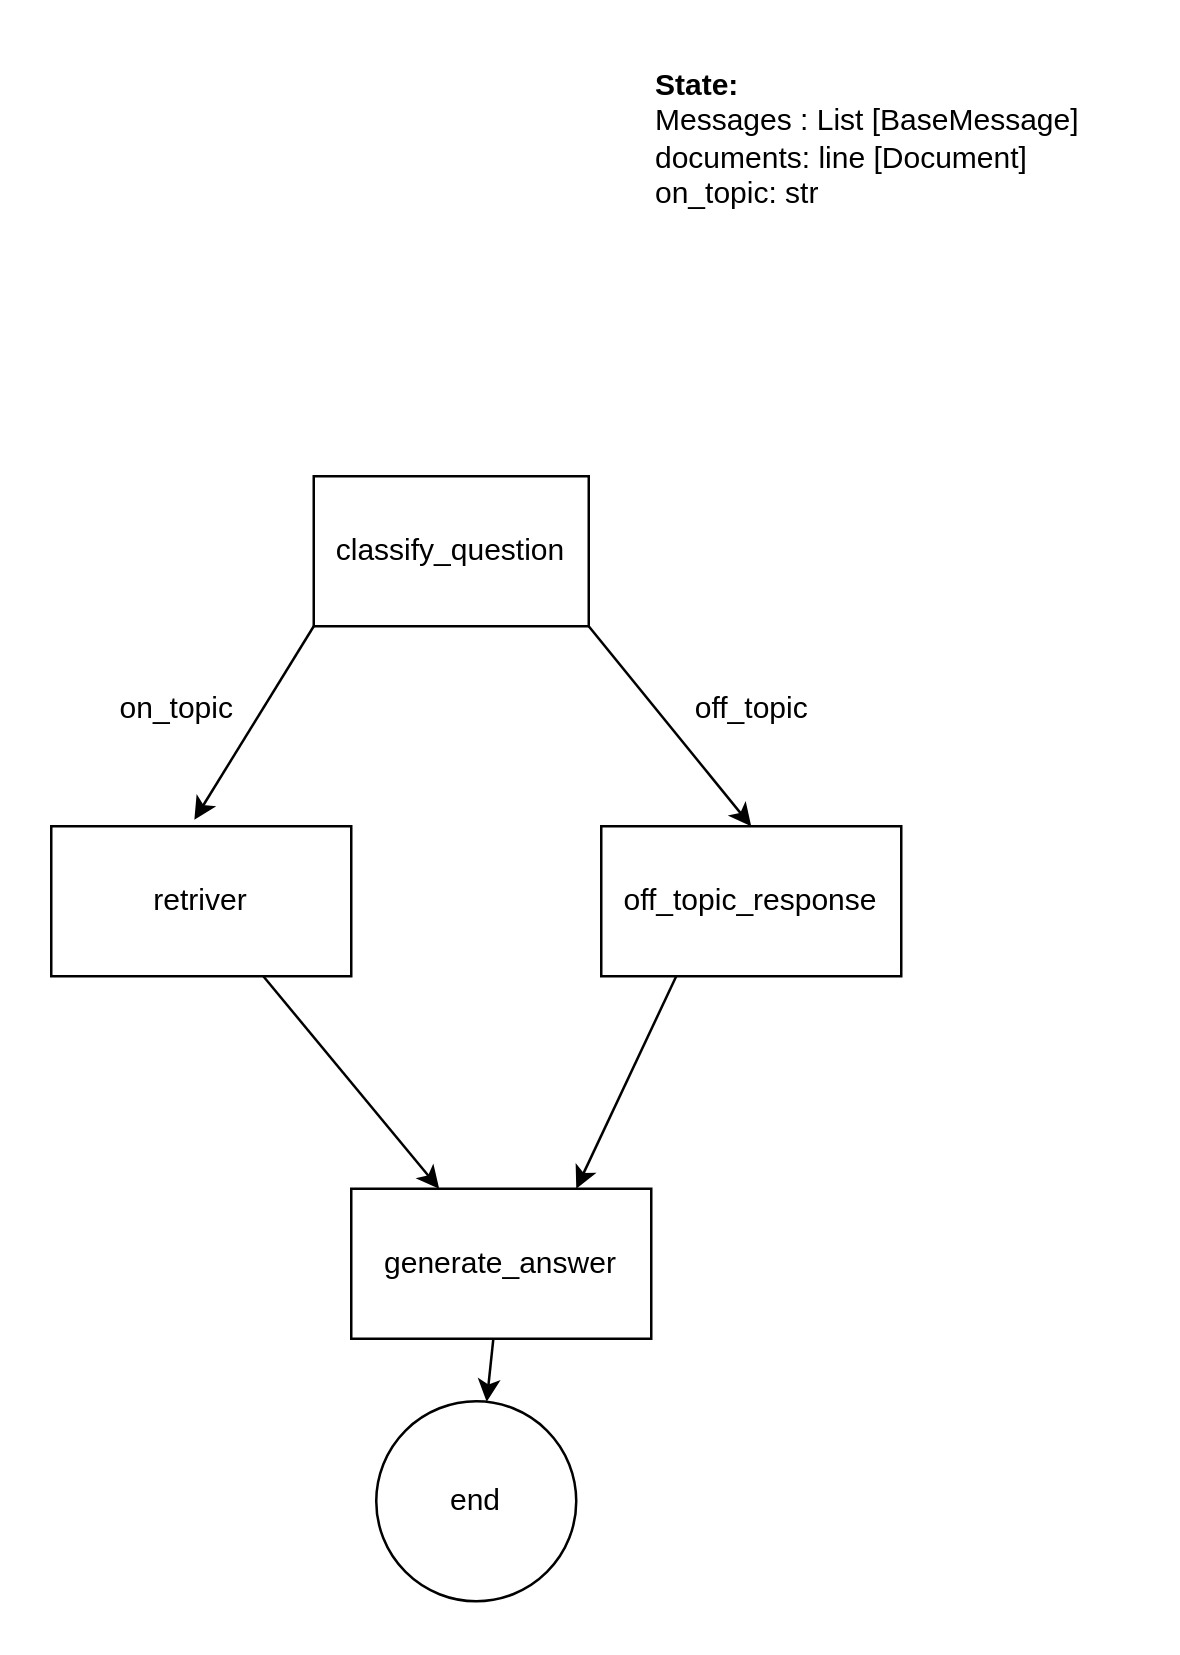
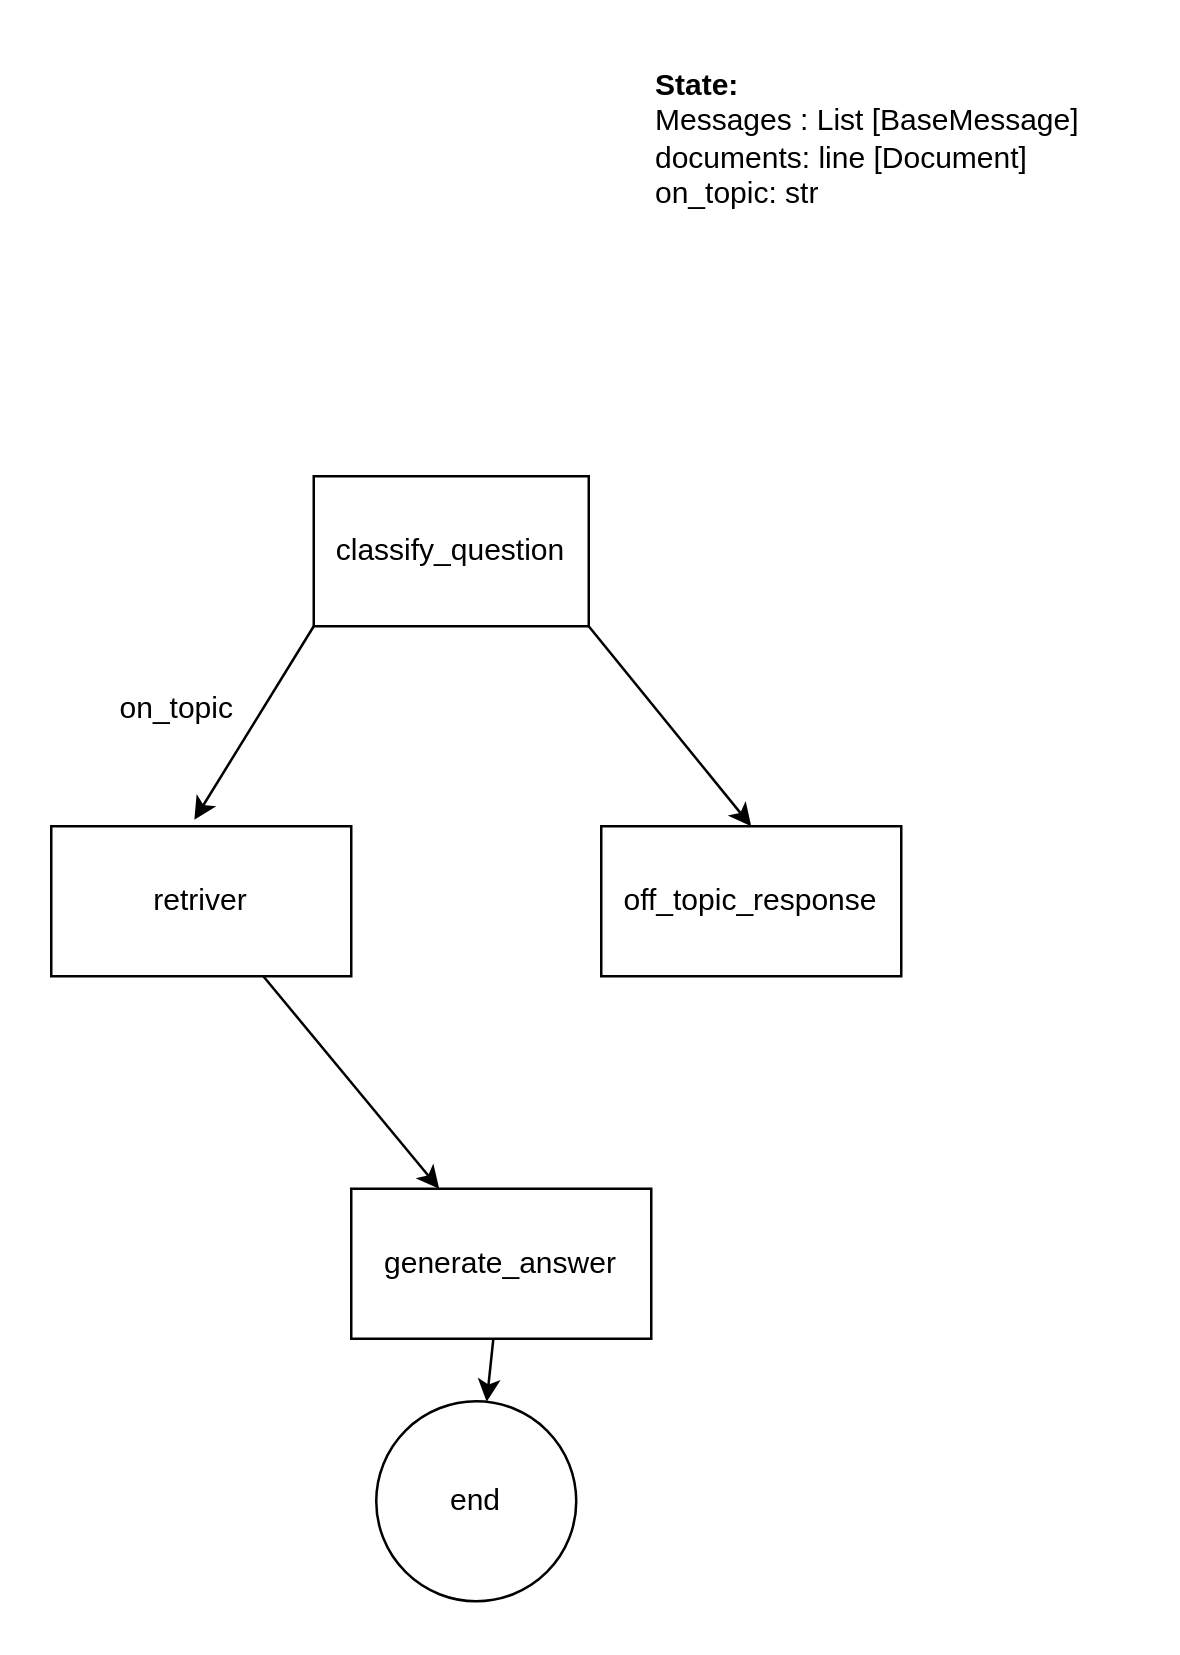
- <mxCell id="14" value="off_topic" style="text;html=1;align=center;verticalAlign=middle;resizable=0;points=[];autosize=1;strokeColor=none;fillColor=none;" parent="1" vertex="1"><mxGeometry x="265" y="268" width="70" height="30" as="geometry" /></mxCell>
- <mxCell id="10" style="edgeStyle=none;html=1;exitX=0.25;exitY=1;exitDx=0;exitDy=0;entryX=0.75;entryY=0;entryDx=0;entryDy=0;" parent="1" source="11" target="9" edge="1"><mxGeometry relative="1" as="geometry" /></mxCell>
